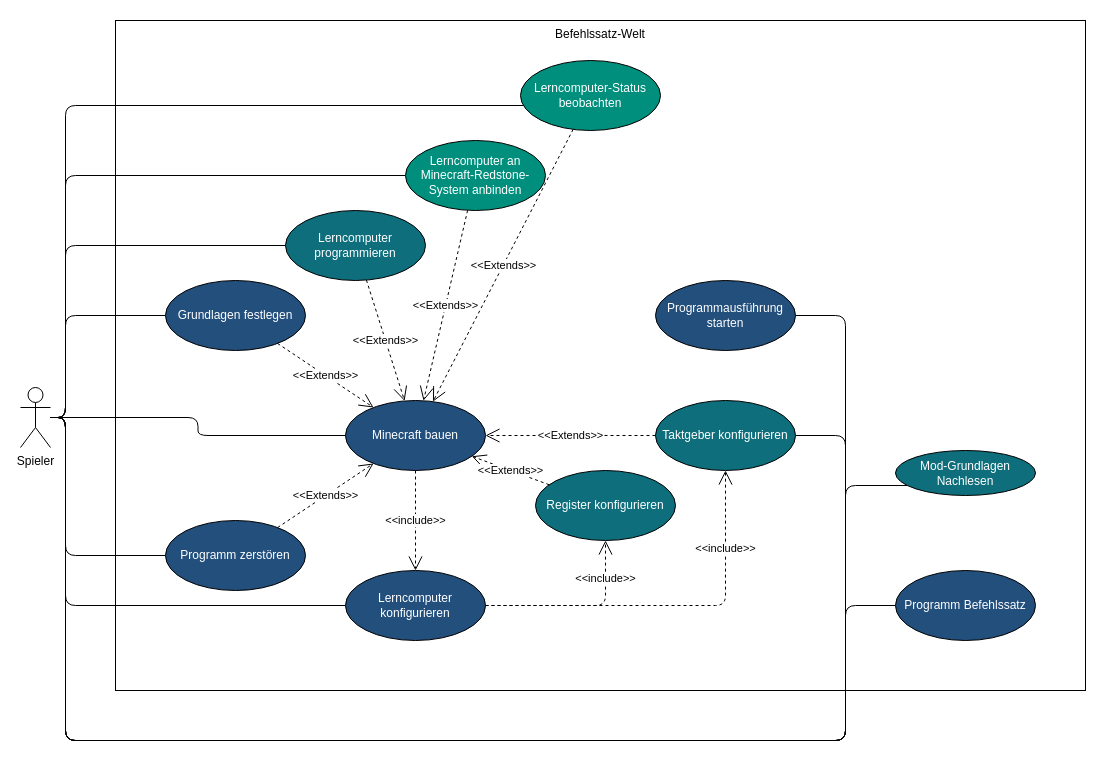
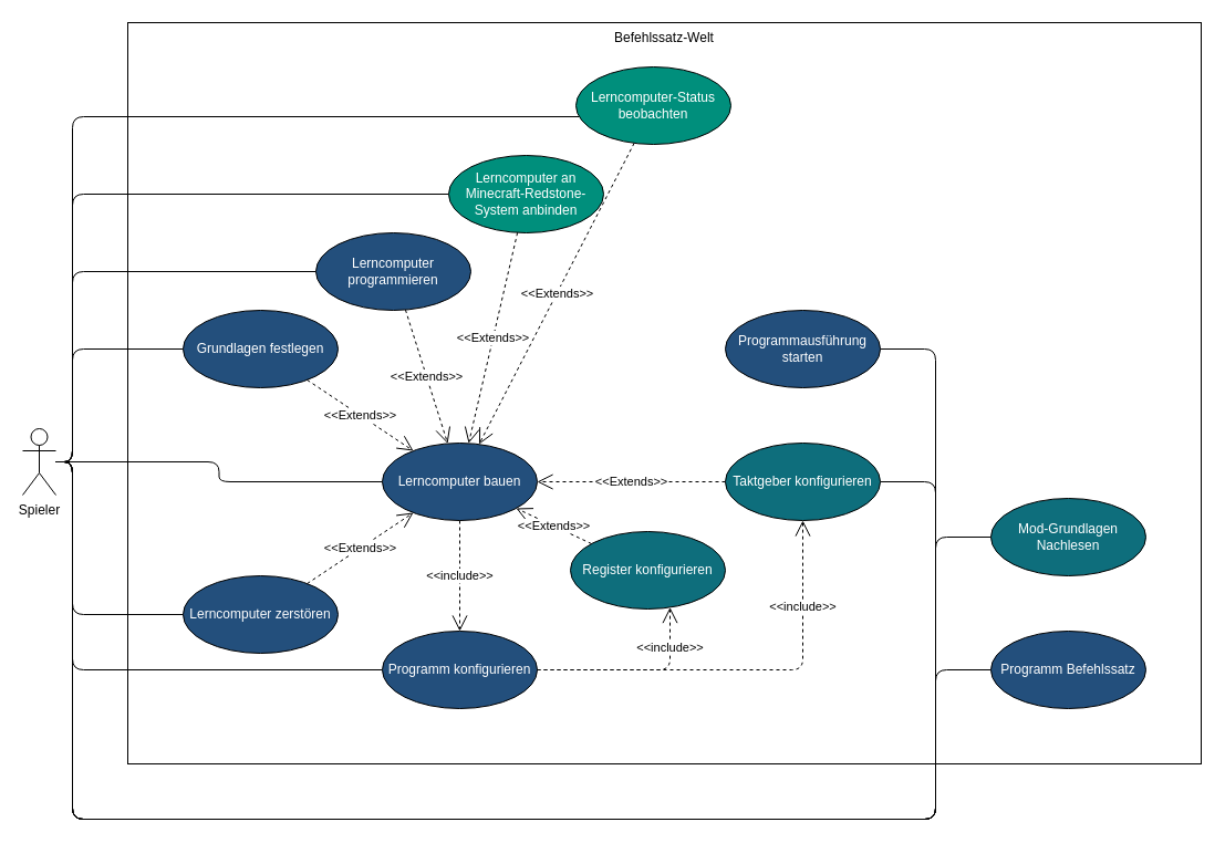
- <mxCell id="25" value="Lerncomputer programmieren" style="ellipse;whiteSpace=wrap;html=1;fillColor=#0e6e7c;fontColor=#ffffff;" parent="1" vertex="1"><mxGeometry x="285" y="210" width="140" height="70" as="geometry" /></mxCell>
+ <mxCell id="25" value="Lerncomputer programmieren" style="ellipse;whiteSpace=wrap;html=1;fillColor=#234F7C;fontColor=#ffffff;" parent="1" vertex="1"><mxGeometry x="285" y="210" width="140" height="70" as="geometry" /></mxCell>
- <mxCell id="3" value="Minecraft bauen" style="ellipse;whiteSpace=wrap;html=1;fillColor=#234F7C;fontColor=#FFFFFF;" parent="1" vertex="1"><mxGeometry x="345" y="400" width="140" height="70" as="geometry" /></mxCell>
+ <mxCell id="3" value="Lerncomputer bauen" style="ellipse;whiteSpace=wrap;html=1;fillColor=#234F7C;fontColor=#FFFFFF;" parent="1" vertex="1"><mxGeometry x="345" y="400" width="140" height="70" as="geometry" /></mxCell>
- <mxCell id="23" value="Mod-Grundlagen Nachlesen" style="ellipse;whiteSpace=wrap;html=1;fillColor=#0e6e7c;fontColor=#FFFFFF;" parent="1" vertex="1"><mxGeometry x="895" y="450" width="140" height="45" as="geometry" /></mxCell>
+ <mxCell id="23" value="Mod-Grundlagen Nachlesen" style="ellipse;whiteSpace=wrap;html=1;fillColor=#0e6e7c;fontColor=#FFFFFF;" parent="1" vertex="1"><mxGeometry x="895" y="450" width="140" height="70" as="geometry" /></mxCell>
- <mxCell id="19" value="Register konfigurieren" style="ellipse;whiteSpace=wrap;html=1;fillColor=#0e6e7c;fontColor=#FFFFFF;" parent="1" vertex="1"><mxGeometry x="535" y="470" width="140" height="70" as="geometry" /></mxCell>
+ <mxCell id="19" value="Register konfigurieren" style="ellipse;whiteSpace=wrap;html=1;fillColor=#0e6e7c;fontColor=#FFFFFF;" parent="1" vertex="1"><mxGeometry x="515" y="480" width="140" height="70" as="geometry" /></mxCell>
- <mxCell id="24" value="Programm zerstören" style="ellipse;whiteSpace=wrap;html=1;fillColor=#234F7C;fontColor=#FFFFFF;" parent="1" vertex="1"><mxGeometry x="165" y="520" width="140" height="70" as="geometry" /></mxCell>
+ <mxCell id="24" value="Lerncomputer zerstören" style="ellipse;whiteSpace=wrap;html=1;fillColor=#234F7C;fontColor=#FFFFFF;" parent="1" vertex="1"><mxGeometry x="165" y="520" width="140" height="70" as="geometry" /></mxCell>
- <mxCell id="16" value="Lerncomputer konfigurieren" style="ellipse;whiteSpace=wrap;html=1;fillColor=#234f7c;fontColor=#FFFFFF;" parent="1" vertex="1"><mxGeometry x="345" y="570" width="140" height="70" as="geometry" /></mxCell>
+ <mxCell id="16" value="Programm konfigurieren" style="ellipse;whiteSpace=wrap;html=1;fillColor=#234f7c;fontColor=#FFFFFF;" parent="1" vertex="1"><mxGeometry x="345" y="570" width="140" height="70" as="geometry" /></mxCell>
